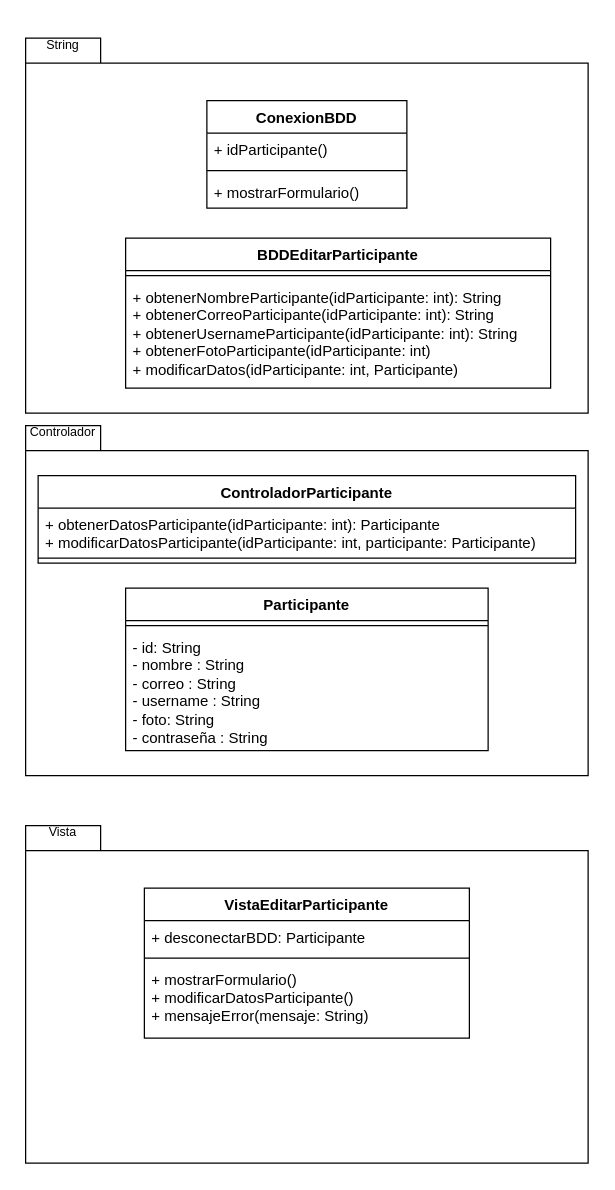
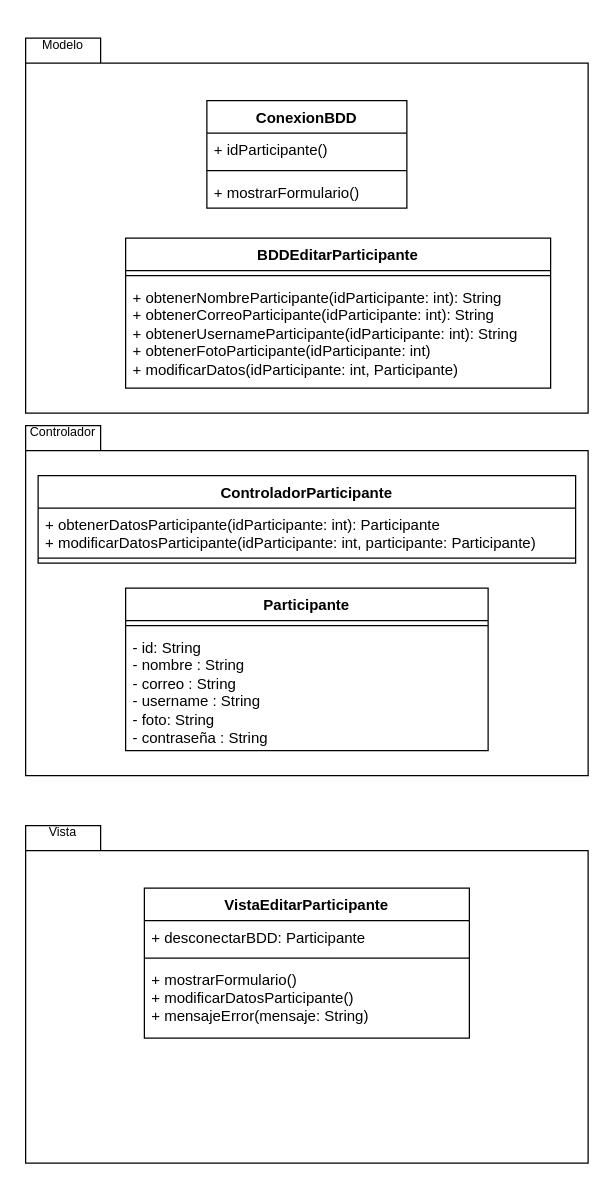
- <mxCell id="17" value="&lt;font style=&quot;font-size: 10px;&quot;&gt;String&lt;/font&gt;" style="text;html=1;strokeColor=none;fillColor=none;align=center;verticalAlign=middle;whiteSpace=wrap;rounded=0;" vertex="1" parent="1"><mxGeometry x="20" y="20" width="60" height="30" as="geometry" /></mxCell>
+ <mxCell id="17" value="&lt;font style=&quot;font-size: 10px;&quot;&gt;Modelo&lt;/font&gt;" style="text;html=1;strokeColor=none;fillColor=none;align=center;verticalAlign=middle;whiteSpace=wrap;rounded=0;" vertex="1" parent="1"><mxGeometry x="20" y="20" width="60" height="30" as="geometry" /></mxCell>
